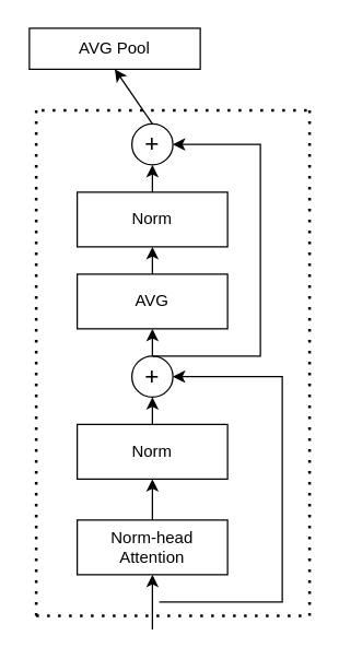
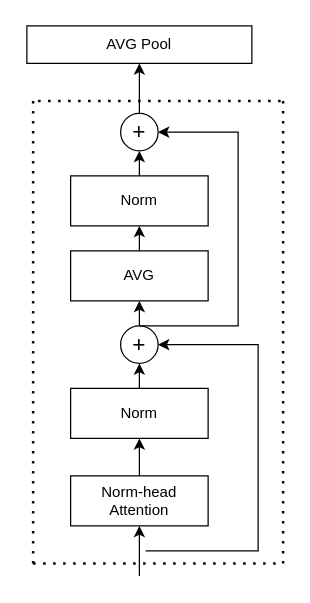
- <mxCell id="20" value="AVG Pool" style="rounded=0;whiteSpace=wrap;html=1;" vertex="1" parent="1"><mxGeometry x="21" y="20" width="125" height="30" as="geometry" /></mxCell>
+ <mxCell id="20" value="AVG Pool" style="rounded=0;whiteSpace=wrap;html=1;" vertex="1" parent="1"><mxGeometry x="21" y="20" width="180" height="30" as="geometry" /></mxCell>
